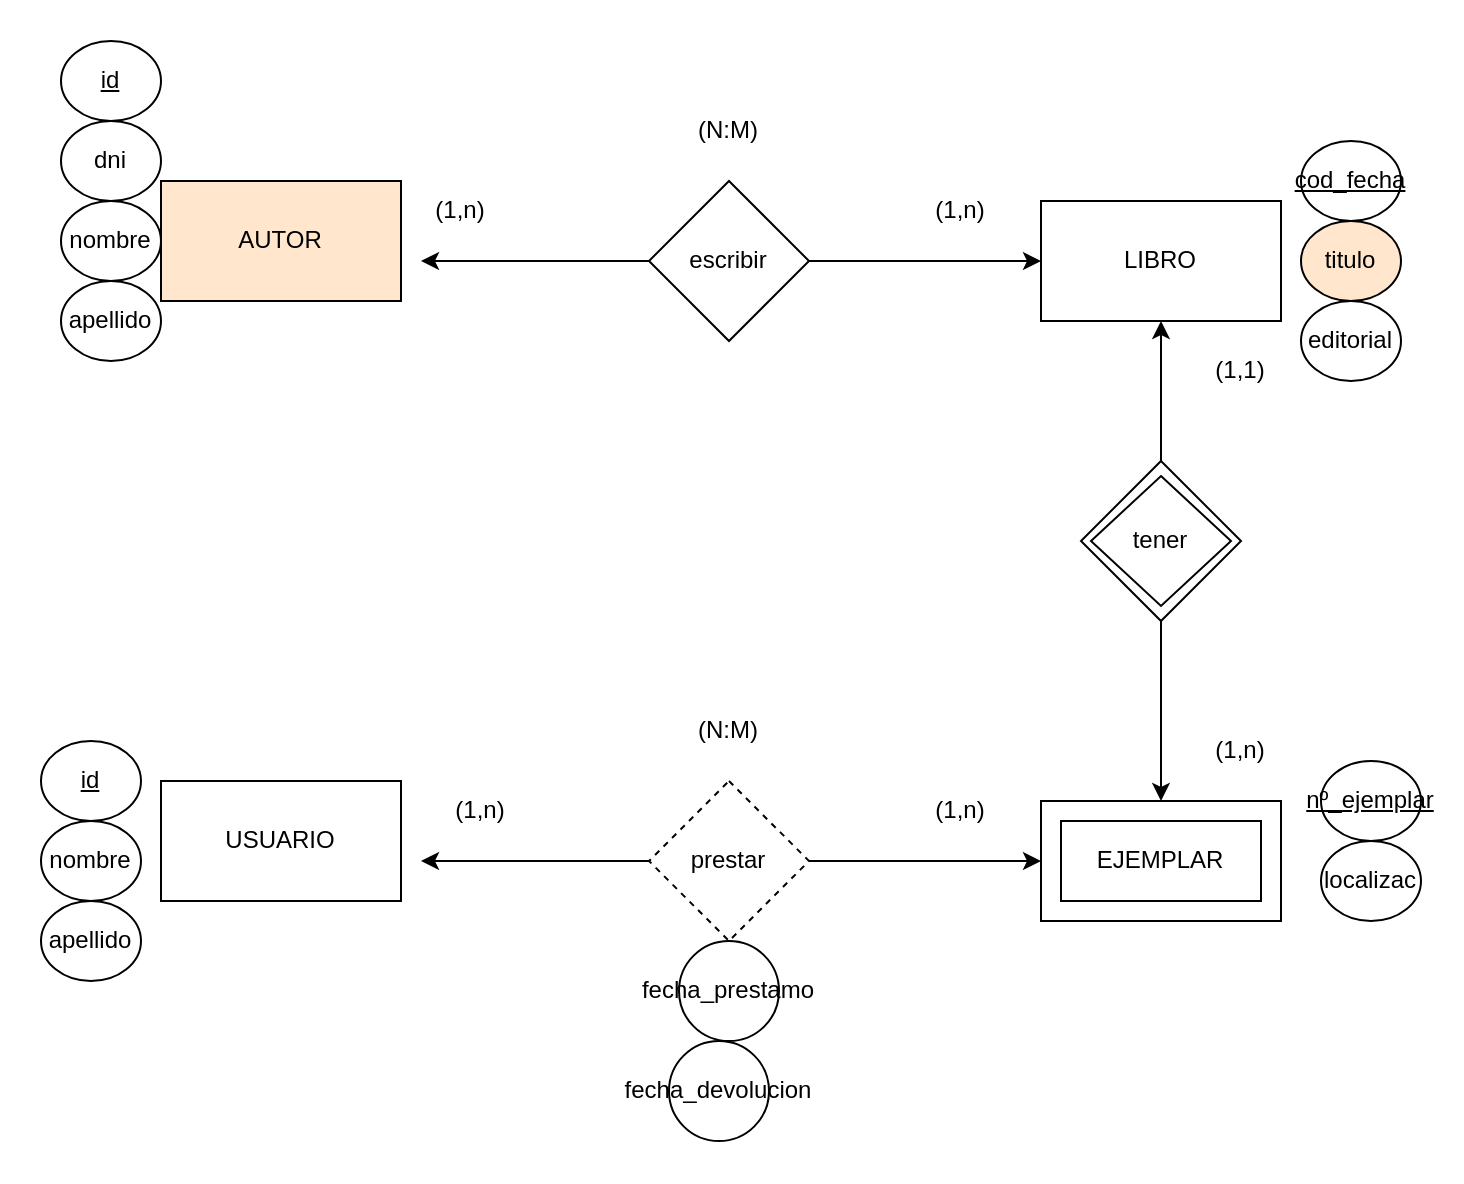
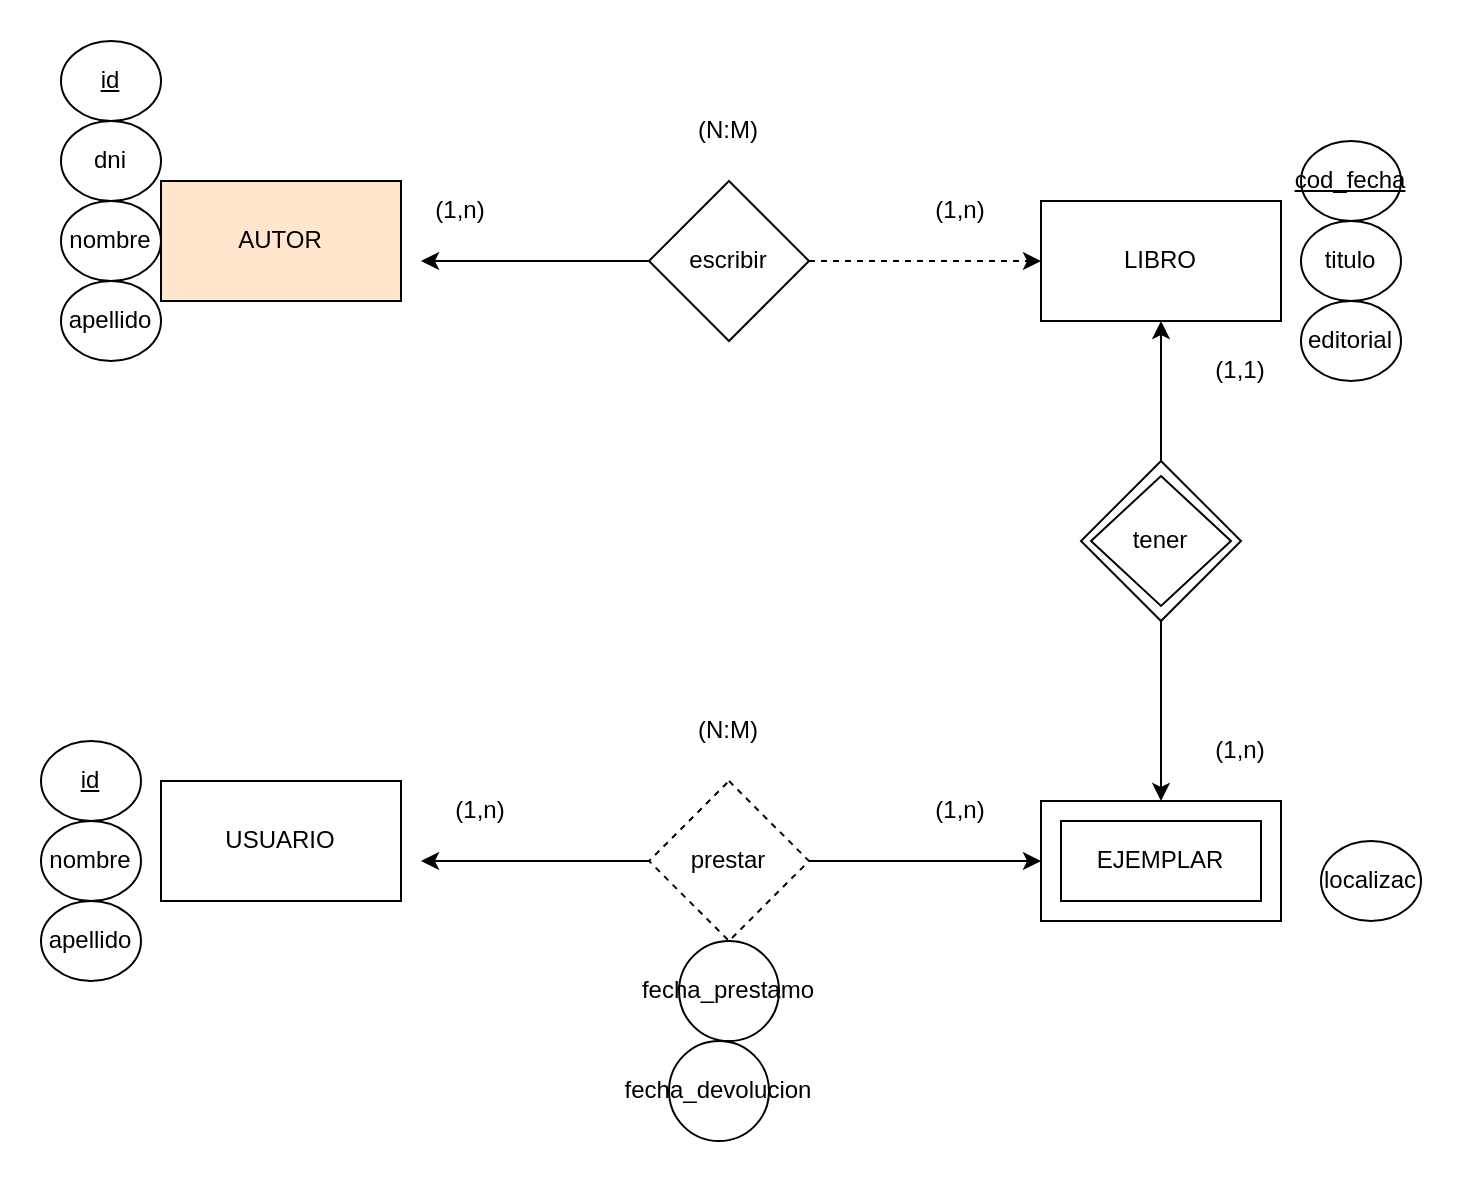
- <mxCell id="6" value="" style="edgeStyle=orthogonalEdgeStyle;rounded=0;orthogonalLoop=1;jettySize=auto;html=1;" edge="1" parent="1" source="8" target="4"><mxGeometry relative="1" as="geometry" /></mxCell>
+ <mxCell id="6" value="" style="edgeStyle=orthogonalEdgeStyle;rounded=0;orthogonalLoop=1;jettySize=auto;html=1;dashed=1;" edge="1" parent="1" source="8" target="4"><mxGeometry relative="1" as="geometry" /></mxCell>
- <mxCell id="32" value="titulo" style="ellipse;whiteSpace=wrap;html=1;fillColor=#ffe6cc;" vertex="1" parent="1"><mxGeometry x="650" y="110" width="50" height="40" as="geometry" /></mxCell>
+ <mxCell id="32" value="titulo" style="ellipse;whiteSpace=wrap;html=1;" vertex="1" parent="1"><mxGeometry x="650" y="110" width="50" height="40" as="geometry" /></mxCell>
- <mxCell id="35" value="&lt;u&gt;nº_ejemplar&lt;/u&gt;" style="ellipse;whiteSpace=wrap;html=1;" vertex="1" parent="1"><mxGeometry x="660" y="380" width="50" height="40" as="geometry" /></mxCell>
